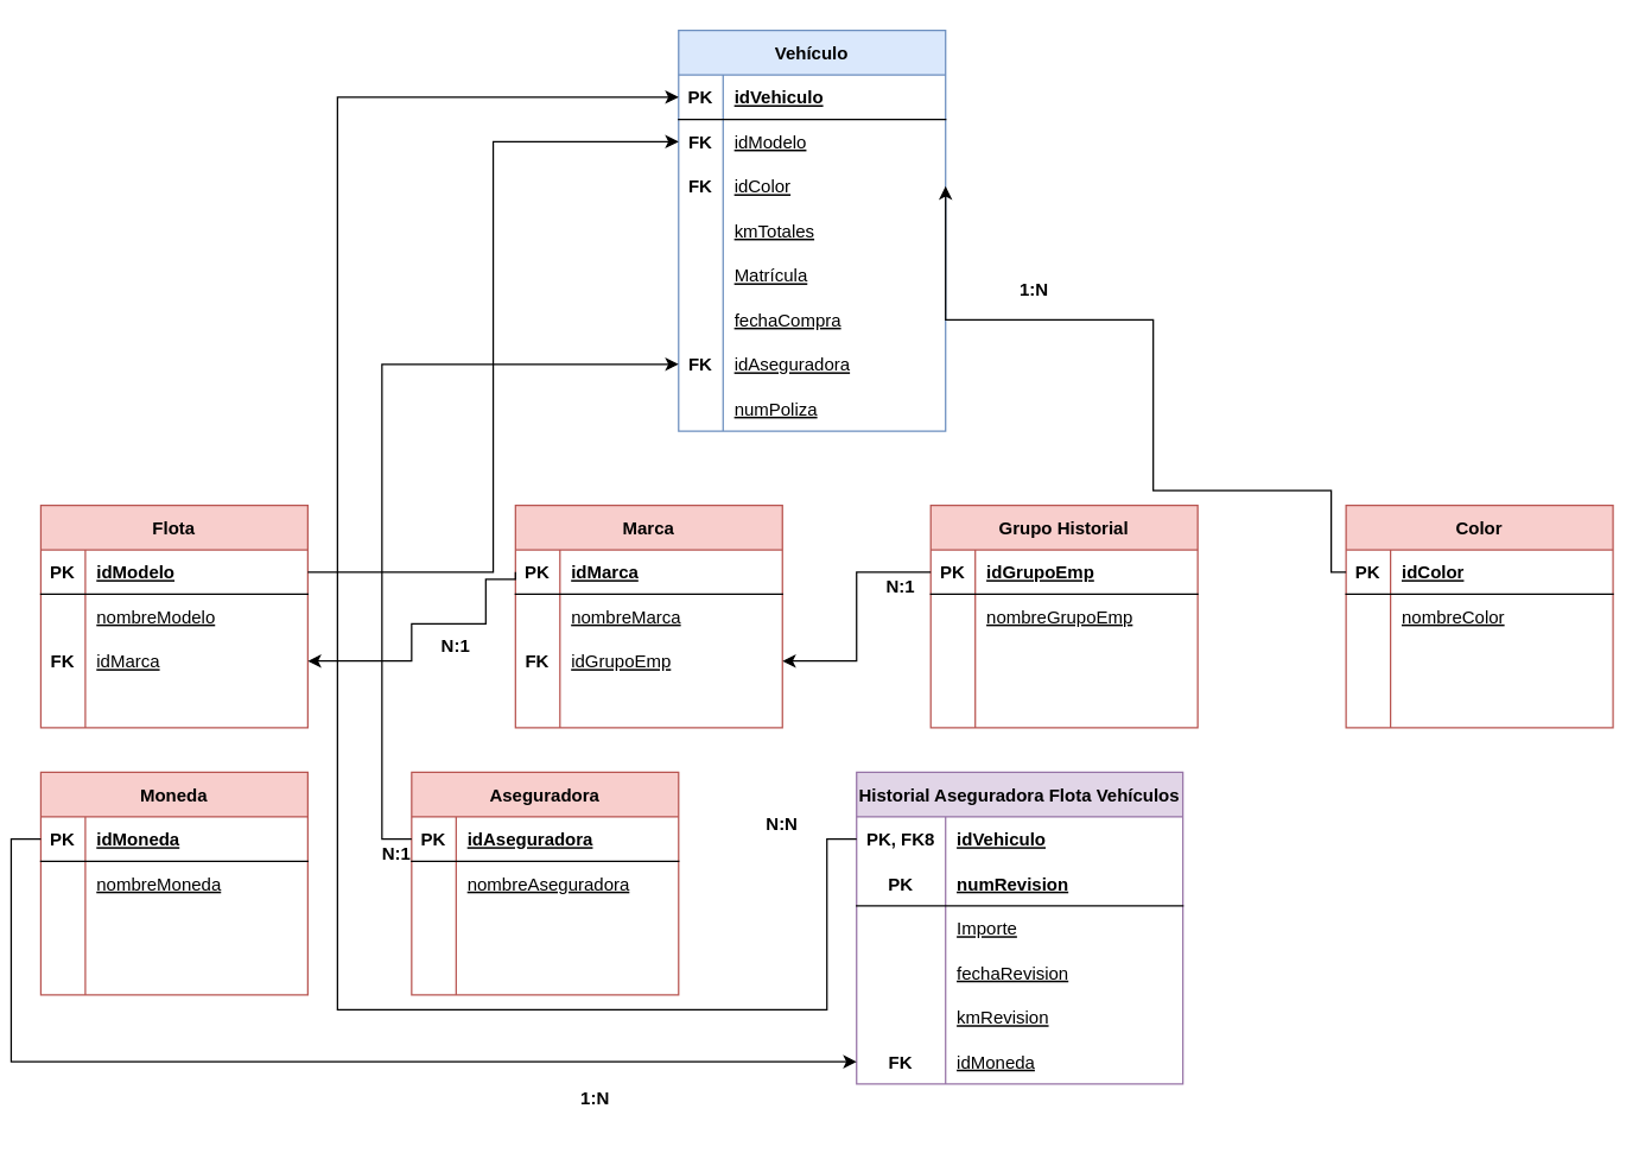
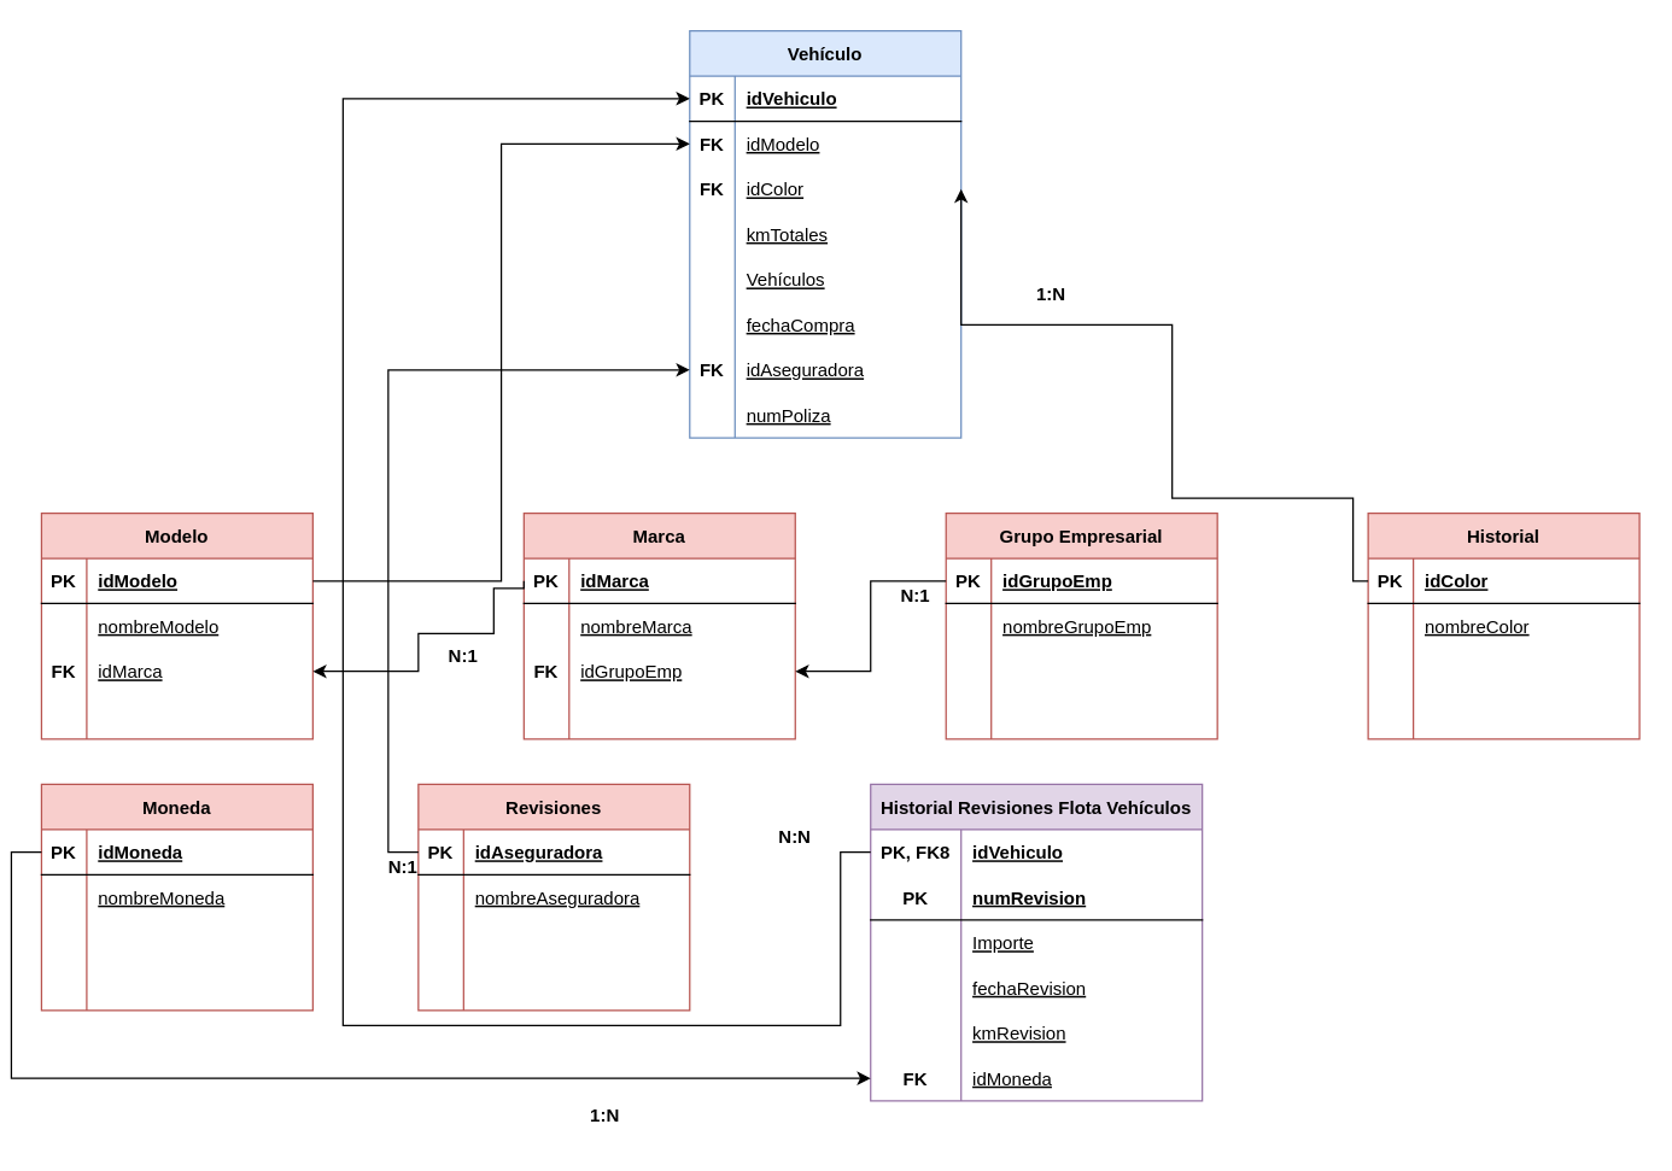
- <mxCell id="17" value="Matrícula" style="shape=partialRectangle;connectable=0;fillColor=none;top=0;left=0;bottom=0;right=0;align=left;spacingLeft=6;overflow=hidden;fontStyle=4" parent="15" vertex="1"><mxGeometry x="30" width="150" height="30" as="geometry"><mxRectangle width="150" height="30" as="alternateBounds" /></mxGeometry></mxCell>
+ <mxCell id="17" value="Vehículos" style="shape=partialRectangle;connectable=0;fillColor=none;top=0;left=0;bottom=0;right=0;align=left;spacingLeft=6;overflow=hidden;fontStyle=4" parent="15" vertex="1"><mxGeometry x="30" width="150" height="30" as="geometry"><mxRectangle width="150" height="30" as="alternateBounds" /></mxGeometry></mxCell>
- <mxCell id="40" value="Flota" style="shape=table;startSize=30;container=1;collapsible=1;childLayout=tableLayout;fixedRows=1;rowLines=0;fontStyle=1;align=center;resizeLast=1;fillColor=#f8cecc;strokeColor=#b85450;" parent="1" vertex="1"><mxGeometry x="20" y="340" width="180" height="150" as="geometry" /></mxCell>
+ <mxCell id="40" value="Modelo" style="shape=table;startSize=30;container=1;collapsible=1;childLayout=tableLayout;fixedRows=1;rowLines=0;fontStyle=1;align=center;resizeLast=1;fillColor=#f8cecc;strokeColor=#b85450;" parent="1" vertex="1"><mxGeometry x="20" y="340" width="180" height="150" as="geometry" /></mxCell>
- <mxCell id="53" value="Grupo Historial" style="shape=table;startSize=30;container=1;collapsible=1;childLayout=tableLayout;fixedRows=1;rowLines=0;fontStyle=1;align=center;resizeLast=1;fillColor=#f8cecc;strokeColor=#b85450;" parent="1" vertex="1"><mxGeometry x="620" y="340" width="180" height="150" as="geometry" /></mxCell>
+ <mxCell id="53" value="Grupo Empresarial" style="shape=table;startSize=30;container=1;collapsible=1;childLayout=tableLayout;fixedRows=1;rowLines=0;fontStyle=1;align=center;resizeLast=1;fillColor=#f8cecc;strokeColor=#b85450;" parent="1" vertex="1"><mxGeometry x="620" y="340" width="180" height="150" as="geometry" /></mxCell>
- <mxCell id="66" value="Color" style="shape=table;startSize=30;container=1;collapsible=1;childLayout=tableLayout;fixedRows=1;rowLines=0;fontStyle=1;align=center;resizeLast=1;fillColor=#f8cecc;strokeColor=#b85450;" parent="1" vertex="1"><mxGeometry x="900" y="340" width="180" height="150" as="geometry" /></mxCell>
+ <mxCell id="66" value="Historial" style="shape=table;startSize=30;container=1;collapsible=1;childLayout=tableLayout;fixedRows=1;rowLines=0;fontStyle=1;align=center;resizeLast=1;fillColor=#f8cecc;strokeColor=#b85450;" parent="1" vertex="1"><mxGeometry x="900" y="340" width="180" height="150" as="geometry" /></mxCell>
- <mxCell id="92" value="Aseguradora" style="shape=table;startSize=30;container=1;collapsible=1;childLayout=tableLayout;fixedRows=1;rowLines=0;fontStyle=1;align=center;resizeLast=1;fillColor=#f8cecc;strokeColor=#b85450;" parent="1" vertex="1"><mxGeometry x="270" y="520" width="180" height="150" as="geometry" /></mxCell>
+ <mxCell id="92" value="Revisiones" style="shape=table;startSize=30;container=1;collapsible=1;childLayout=tableLayout;fixedRows=1;rowLines=0;fontStyle=1;align=center;resizeLast=1;fillColor=#f8cecc;strokeColor=#b85450;" parent="1" vertex="1"><mxGeometry x="270" y="520" width="180" height="150" as="geometry" /></mxCell>
- <mxCell id="105" value="Historial Aseguradora Flota Vehículos" style="shape=table;startSize=30;container=1;collapsible=1;childLayout=tableLayout;fixedRows=1;rowLines=0;fontStyle=1;align=center;resizeLast=1;fillColor=#e1d5e7;strokeColor=#9673a6;" parent="1" vertex="1"><mxGeometry x="570" y="520" width="220" height="210" as="geometry" /></mxCell>
+ <mxCell id="105" value="Historial Revisiones Flota Vehículos" style="shape=table;startSize=30;container=1;collapsible=1;childLayout=tableLayout;fixedRows=1;rowLines=0;fontStyle=1;align=center;resizeLast=1;fillColor=#e1d5e7;strokeColor=#9673a6;" parent="1" vertex="1"><mxGeometry x="570" y="520" width="220" height="210" as="geometry" /></mxCell>
